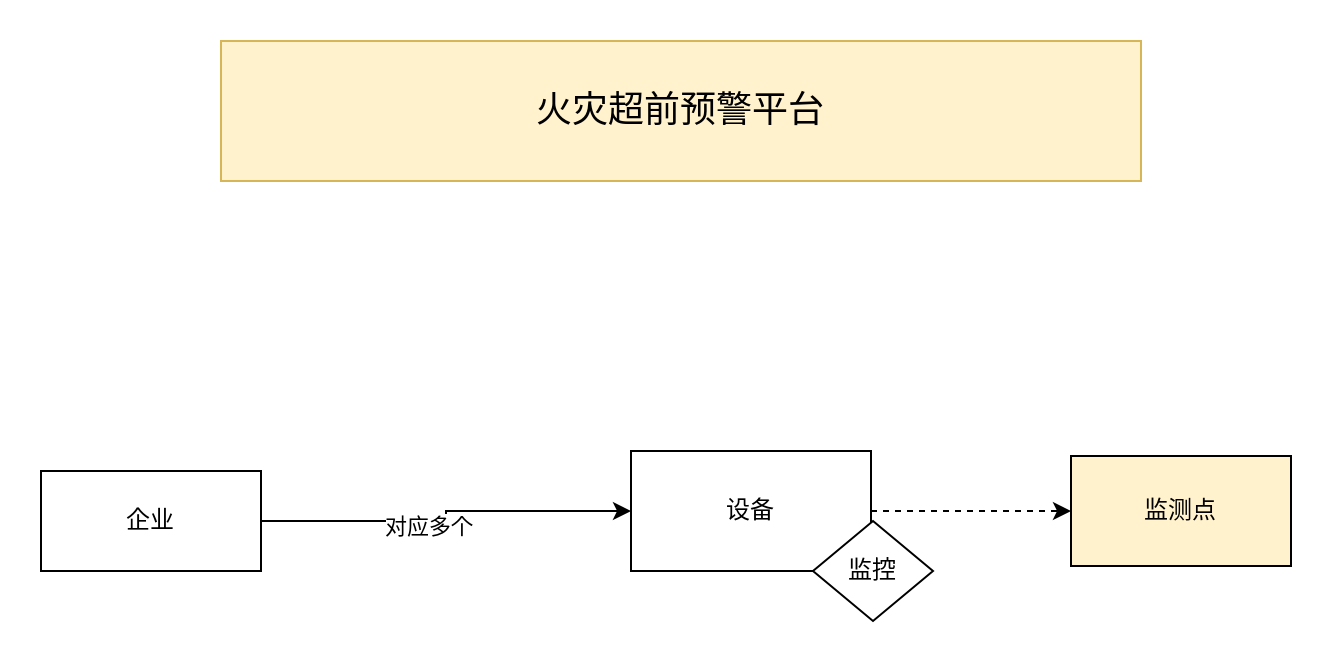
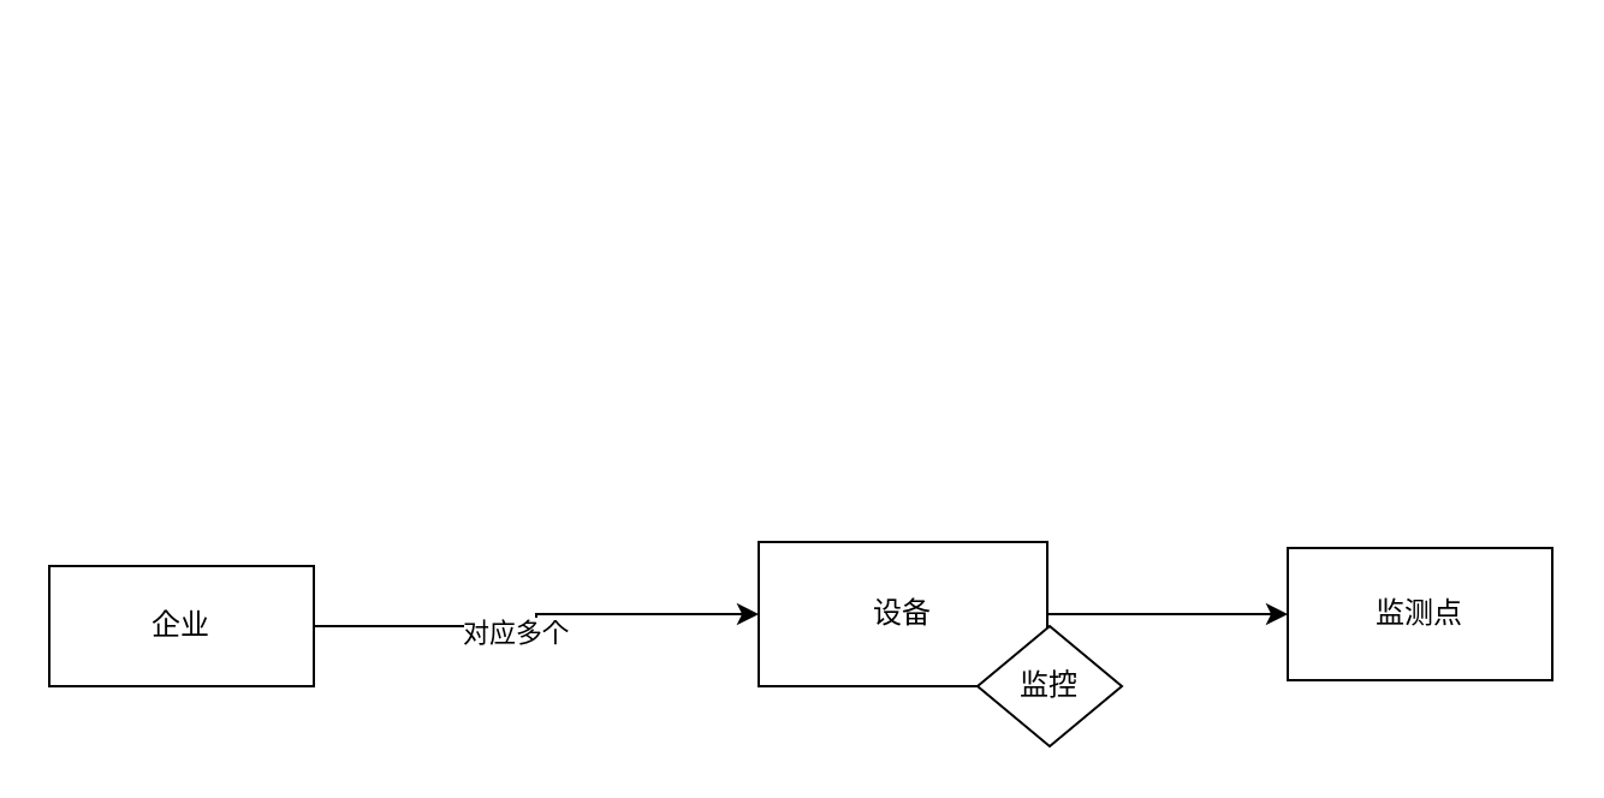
- <mxCell id="2" value="&lt;font style=&quot;font-size: 18px;&quot;&gt;火灾超前预警平台&lt;/font&gt;" style="rounded=0;whiteSpace=wrap;html=1;fillColor=#fff2cc;strokeColor=#d6b656;" vertex="1" parent="1"><mxGeometry x="110" y="20" width="460" height="70" as="geometry" /></mxCell>
- <mxCell id="6" value="" style="edgeStyle=orthogonalEdgeStyle;rounded=0;orthogonalLoop=1;jettySize=auto;html=1;dashed=1;" edge="1" parent="1" source="7" target="9"><mxGeometry relative="1" as="geometry" /></mxCell>
+ <mxCell id="6" value="" style="edgeStyle=orthogonalEdgeStyle;rounded=0;orthogonalLoop=1;jettySize=auto;html=1;" edge="1" parent="1" source="7" target="9"><mxGeometry relative="1" as="geometry" /></mxCell>
- <mxCell id="9" value="监测点" style="whiteSpace=wrap;html=1;rounded=0;fillColor=#fff2cc;" vertex="1" parent="1"><mxGeometry x="535" y="227.5" width="110" height="55" as="geometry" /></mxCell>
+ <mxCell id="9" value="监测点" style="whiteSpace=wrap;html=1;rounded=0;" vertex="1" parent="1"><mxGeometry x="535" y="227.5" width="110" height="55" as="geometry" /></mxCell>
